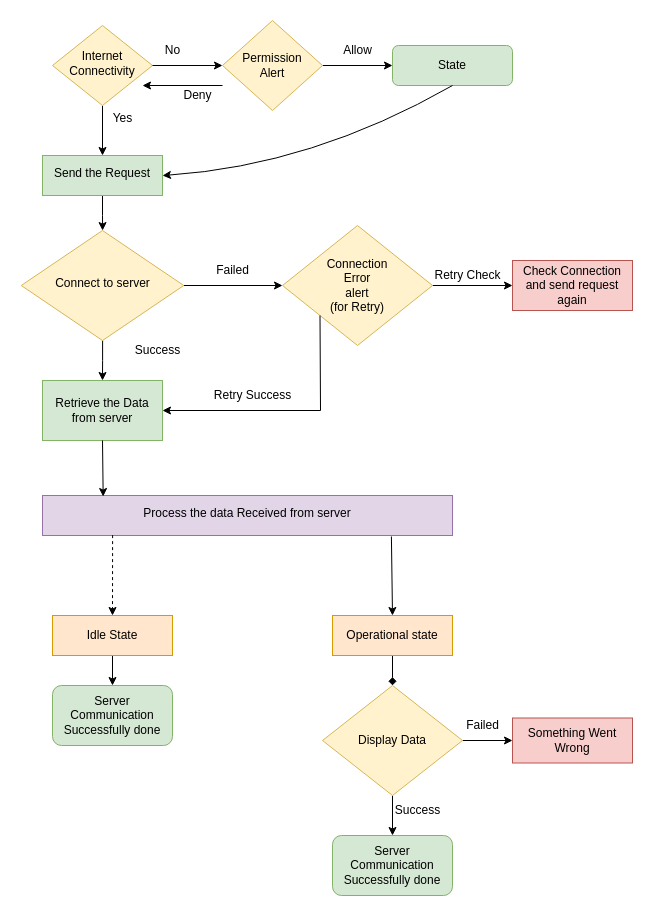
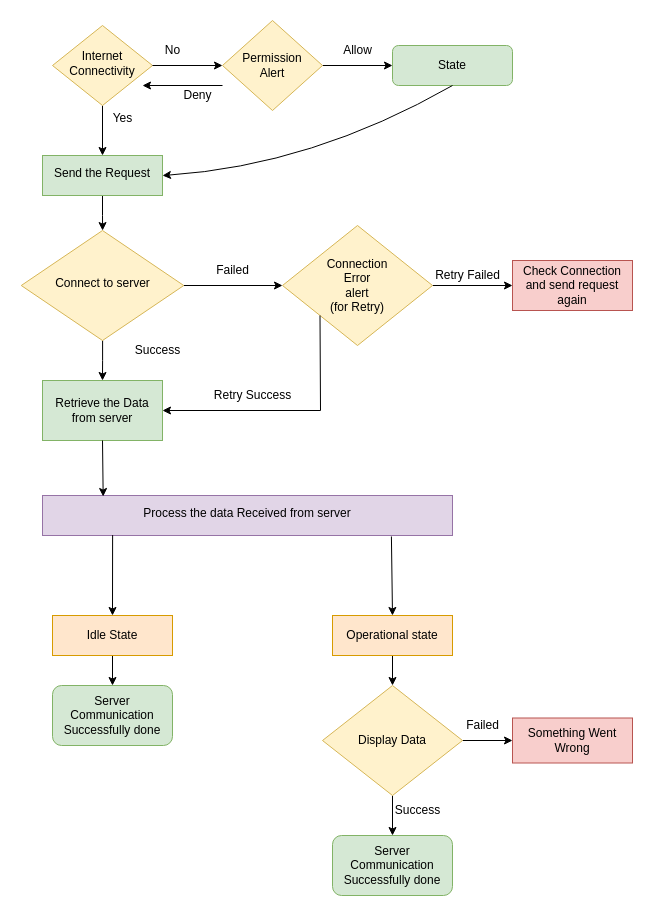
- <mxCell id="39" value="Retry Check" style="text;html=1;align=center;verticalAlign=middle;resizable=0;points=[];autosize=1;strokeColor=none;fillColor=none;" vertex="1" parent="1"><mxGeometry x="422" y="260" width="90" height="30" as="geometry" /></mxCell>
+ <mxCell id="39" value="Retry Failed" style="text;html=1;align=center;verticalAlign=middle;resizable=0;points=[];autosize=1;strokeColor=none;fillColor=none;" vertex="1" parent="1"><mxGeometry x="422" y="260" width="90" height="30" as="geometry" /></mxCell>
- <mxCell id="22" value="" style="endArrow=classic;html=1;rounded=0;exitX=0.171;exitY=0.99;exitDx=0;exitDy=0;exitPerimeter=0;entryX=0.5;entryY=0;entryDx=0;entryDy=0;dashed=1;" parent="1" source="21" target="25" edge="1"><mxGeometry width="50" height="50" relative="1" as="geometry"><mxPoint x="62" y="715" as="sourcePoint" /><mxPoint x="112" y="617.5" as="targetPoint" /></mxGeometry></mxCell>
+ <mxCell id="22" value="" style="endArrow=classic;html=1;rounded=0;exitX=0.171;exitY=0.99;exitDx=0;exitDy=0;exitPerimeter=0;entryX=0.5;entryY=0;entryDx=0;entryDy=0;" parent="1" source="21" target="25" edge="1"><mxGeometry width="50" height="50" relative="1" as="geometry"><mxPoint x="62" y="715" as="sourcePoint" /><mxPoint x="112" y="617.5" as="targetPoint" /></mxGeometry></mxCell>
- <mxCell id="26" value="" style="edgeStyle=orthogonalEdgeStyle;rounded=0;orthogonalLoop=1;jettySize=auto;html=1;endArrow=diamond;" parent="1" source="27" target="31" edge="1"><mxGeometry relative="1" as="geometry" /></mxCell>
+ <mxCell id="26" value="" style="edgeStyle=orthogonalEdgeStyle;rounded=0;orthogonalLoop=1;jettySize=auto;html=1;" parent="1" source="27" target="31" edge="1"><mxGeometry relative="1" as="geometry" /></mxCell>
